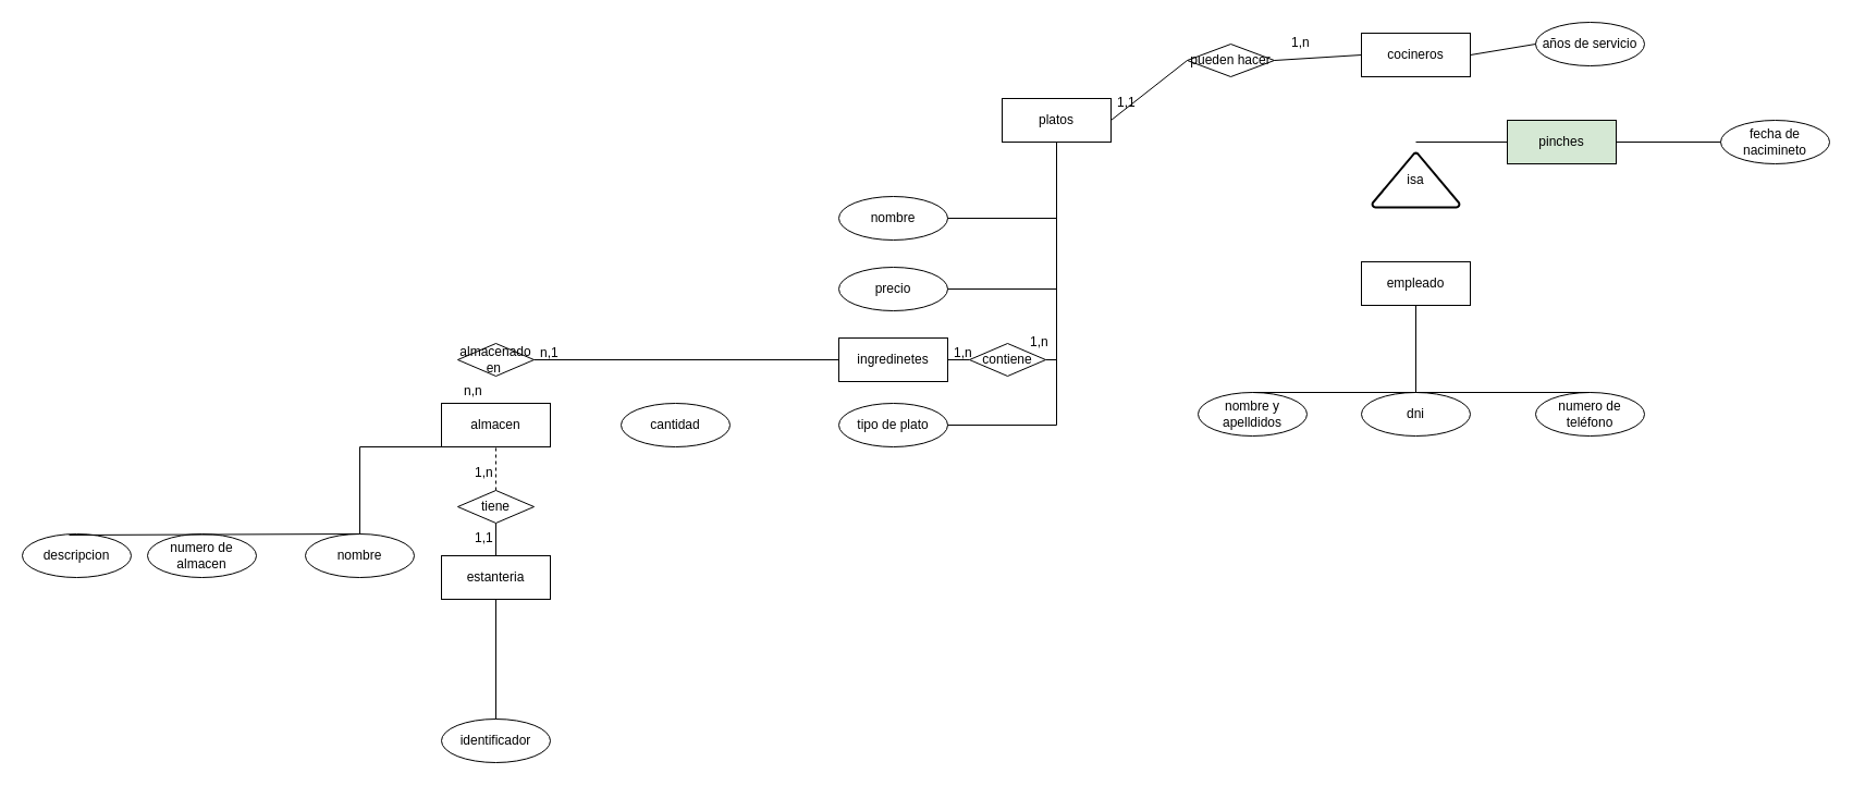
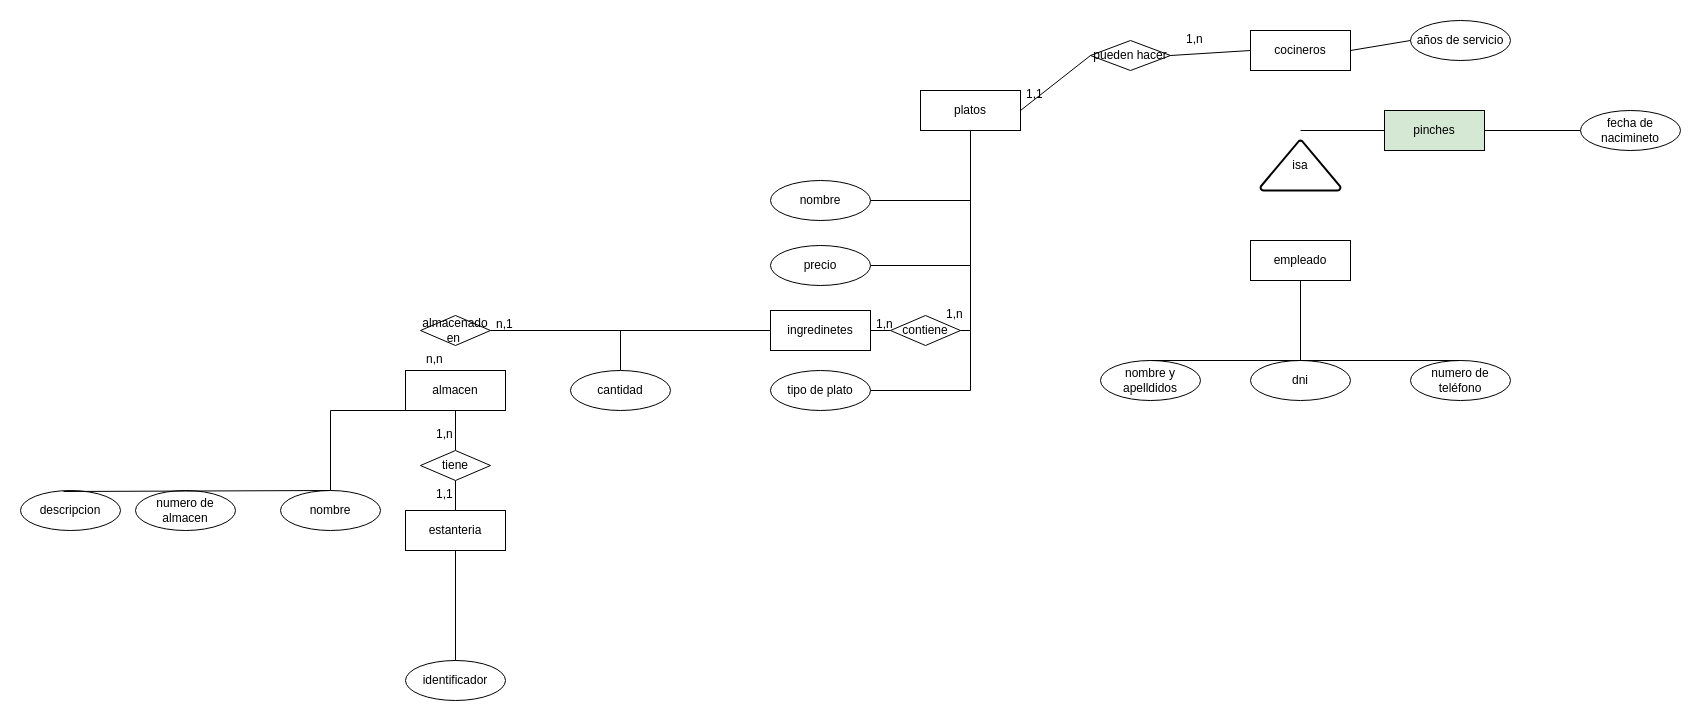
+ <mxCell id="30" value="" style="endArrow=none;html=1;rounded=0;entryX=0;entryY=0.5;entryDx=0;entryDy=0;exitX=0.5;exitY=0;exitDx=0;exitDy=0;" parent="1" source="27" target="20" edge="1"><mxGeometry relative="1" as="geometry"><mxPoint x="540" y="270" as="sourcePoint" /><mxPoint x="700" y="270" as="targetPoint" /><Array as="points"><mxPoint x="620" y="330" /></Array></mxGeometry></mxCell>
- <mxCell id="32" value="" style="endArrow=none;html=1;rounded=0;exitX=0.5;exitY=0;exitDx=0;exitDy=0;entryX=0.5;entryY=1;entryDx=0;entryDy=0;dashed=1;" parent="1" source="39" target="28" edge="1"><mxGeometry relative="1" as="geometry"><mxPoint x="455" y="510" as="sourcePoint" /><mxPoint x="700" y="270" as="targetPoint" /></mxGeometry></mxCell>
+ <mxCell id="32" value="" style="endArrow=none;html=1;rounded=0;exitX=0.5;exitY=0;exitDx=0;exitDy=0;entryX=0.5;entryY=1;entryDx=0;entryDy=0;" parent="1" source="39" target="28" edge="1"><mxGeometry relative="1" as="geometry"><mxPoint x="455" y="510" as="sourcePoint" /><mxPoint x="700" y="270" as="targetPoint" /></mxGeometry></mxCell>
